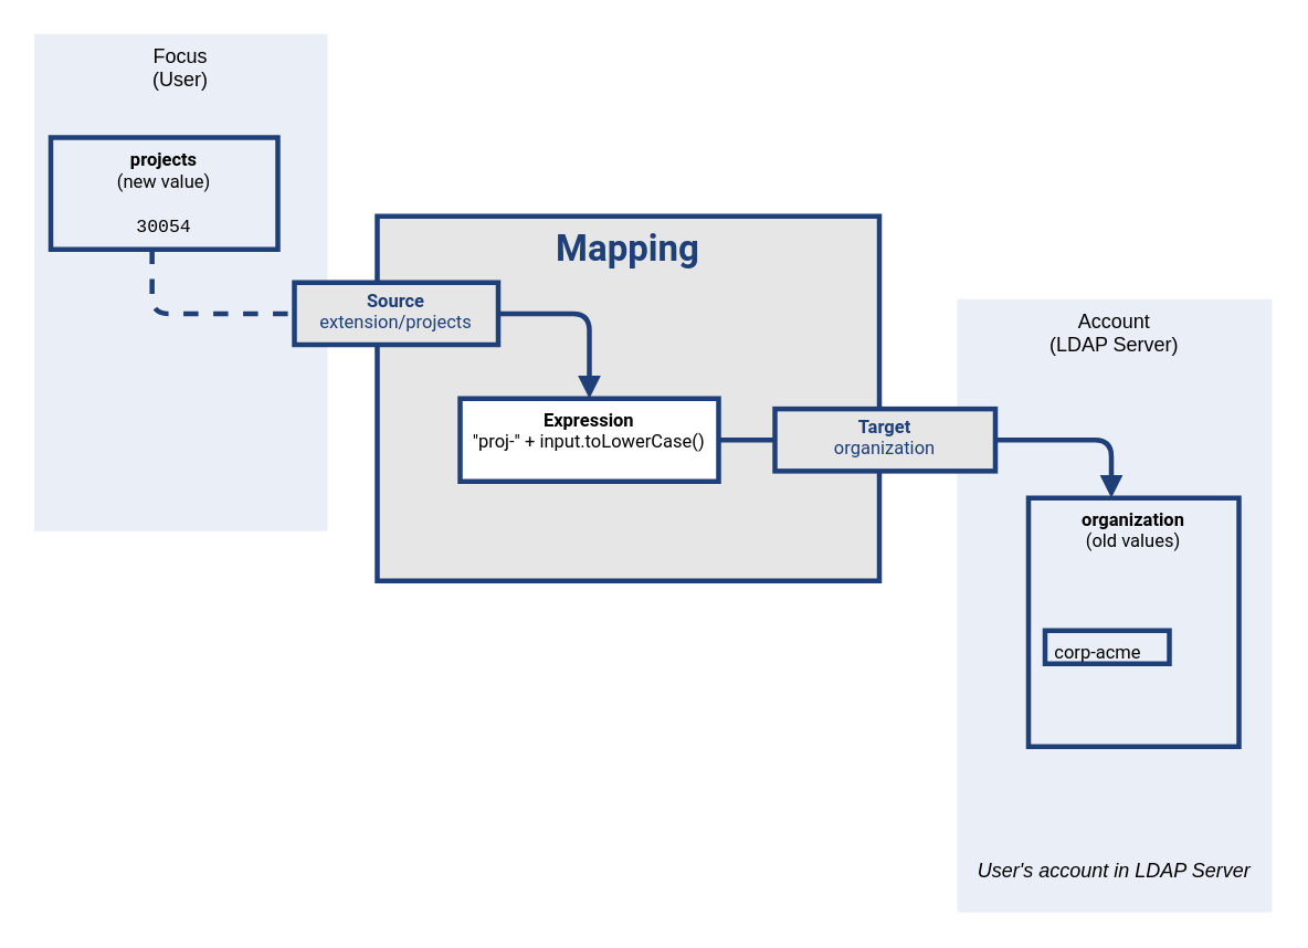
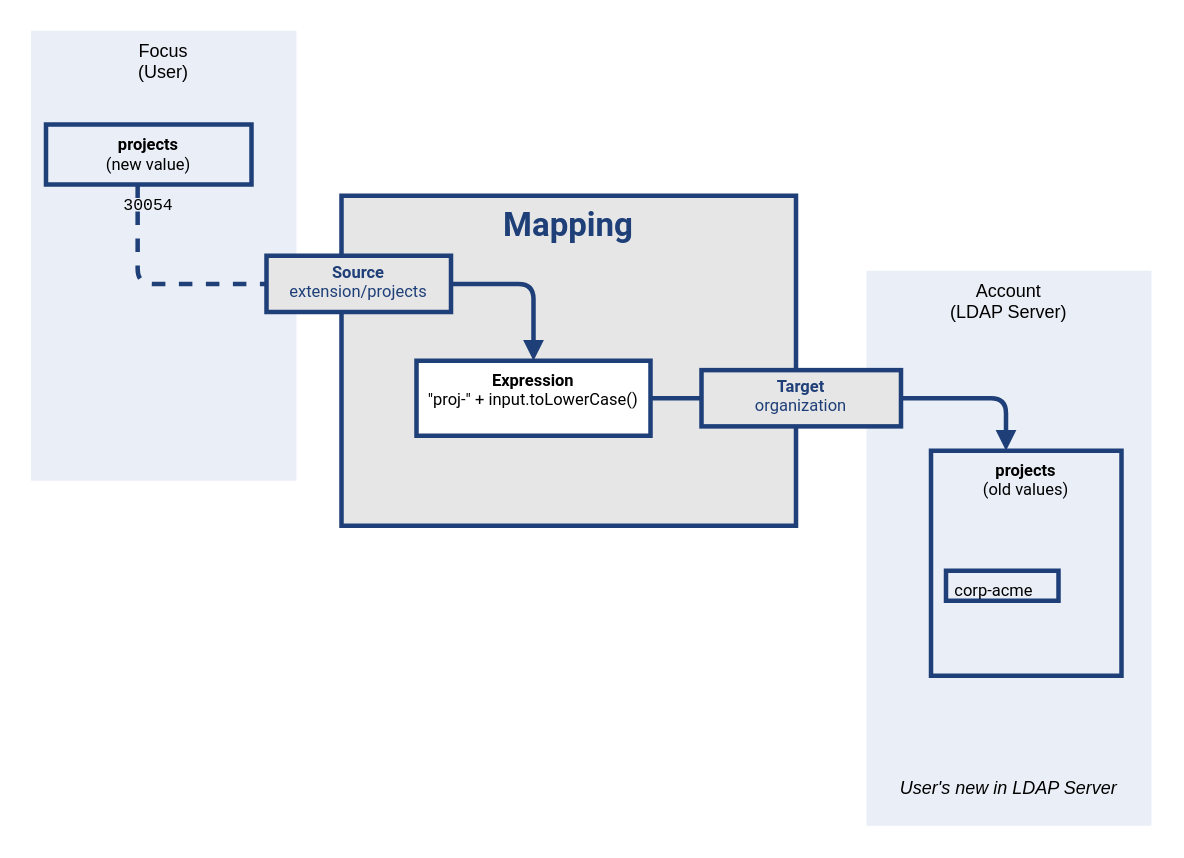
- <mxCell id="14" value="projects&lt;br&gt;&lt;span style=&quot;font-weight: normal&quot;&gt;(new value)&lt;br&gt;&lt;br&gt;&lt;/span&gt;&lt;span style=&quot;font-weight: normal&quot;&gt;&lt;font face=&quot;Courier New&quot;&gt;30054&lt;/font&gt;&lt;br&gt;&lt;/span&gt;" style="rounded=0;whiteSpace=wrap;html=1;strokeWidth=3;perimeterSpacing=0;glass=0;fontFamily=Roboto;fontSource=https%3A%2F%2Ffonts.googleapis.com%2Fcss%3Ffamily%3DRoboto;fontSize=11;fontStyle=1;spacing=2;strokeColor=#1E3F78;verticalAlign=top;fillColor=#EAEFF7;" parent="1" vertex="1"><mxGeometry x="30" y="82.5" width="137" height="67.5" as="geometry" /></mxCell>
+ <mxCell id="14" value="projects&lt;br&gt;&lt;span style=&quot;font-weight: normal&quot;&gt;(new value)&lt;br&gt;&lt;br&gt;&lt;/span&gt;&lt;span style=&quot;font-weight: normal&quot;&gt;&lt;font face=&quot;Courier New&quot;&gt;30054&lt;/font&gt;&lt;br&gt;&lt;/span&gt;" style="rounded=0;whiteSpace=wrap;html=1;strokeWidth=3;perimeterSpacing=0;glass=0;fontFamily=Roboto;fontSource=https%3A%2F%2Ffonts.googleapis.com%2Fcss%3Ffamily%3DRoboto;fontSize=11;fontStyle=1;spacing=2;strokeColor=#1E3F78;verticalAlign=top;fillColor=#EAEFF7;" parent="1" vertex="1"><mxGeometry x="30" y="82.5" width="137" height="40" as="geometry" /></mxCell>
- <mxCell id="12" value="organization&lt;br&gt;&lt;span style=&quot;font-weight: normal&quot;&gt;(old values)&lt;/span&gt;" style="rounded=0;whiteSpace=wrap;html=1;strokeWidth=3;perimeterSpacing=0;glass=0;fontFamily=Roboto;fontSource=https%3A%2F%2Ffonts.googleapis.com%2Fcss%3Ffamily%3DRoboto;fontSize=11;fontStyle=1;spacing=2;strokeColor=#1E3F78;verticalAlign=top;fillColor=#EAEFF7;" parent="1" vertex="1"><mxGeometry x="620" y="300" width="127" height="150" as="geometry" /></mxCell>
+ <mxCell id="12" value="projects&lt;br&gt;&lt;span style=&quot;font-weight: normal&quot;&gt;(old values)&lt;/span&gt;" style="rounded=0;whiteSpace=wrap;html=1;strokeWidth=3;perimeterSpacing=0;glass=0;fontFamily=Roboto;fontSource=https%3A%2F%2Ffonts.googleapis.com%2Fcss%3Ffamily%3DRoboto;fontSize=11;fontStyle=1;spacing=2;strokeColor=#1E3F78;verticalAlign=top;fillColor=#EAEFF7;" parent="1" vertex="1"><mxGeometry x="620" y="300" width="127" height="150" as="geometry" /></mxCell>
- <mxCell id="13" value="&lt;i&gt;User's account in LDAP Server&lt;/i&gt;" style="text;html=1;strokeColor=none;fillColor=none;align=center;verticalAlign=middle;whiteSpace=wrap;rounded=0;" parent="1" vertex="1"><mxGeometry x="587" y="510" width="170" height="30" as="geometry" /></mxCell>
+ <mxCell id="13" value="&lt;i&gt;User's new in LDAP Server&lt;/i&gt;" style="text;html=1;strokeColor=none;fillColor=none;align=center;verticalAlign=middle;whiteSpace=wrap;rounded=0;" parent="1" vertex="1"><mxGeometry x="587" y="510" width="170" height="30" as="geometry" /></mxCell>
